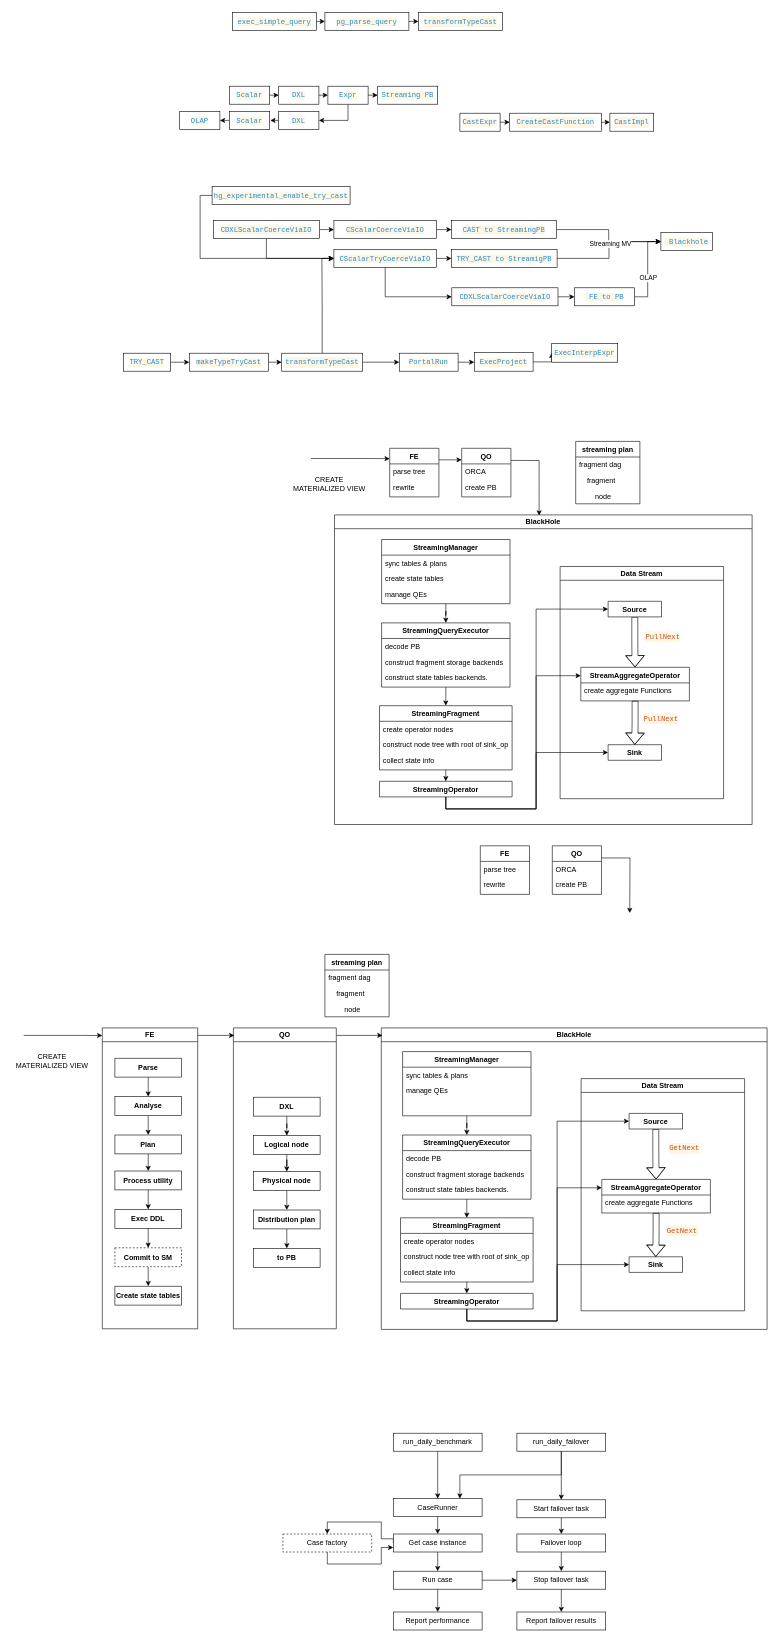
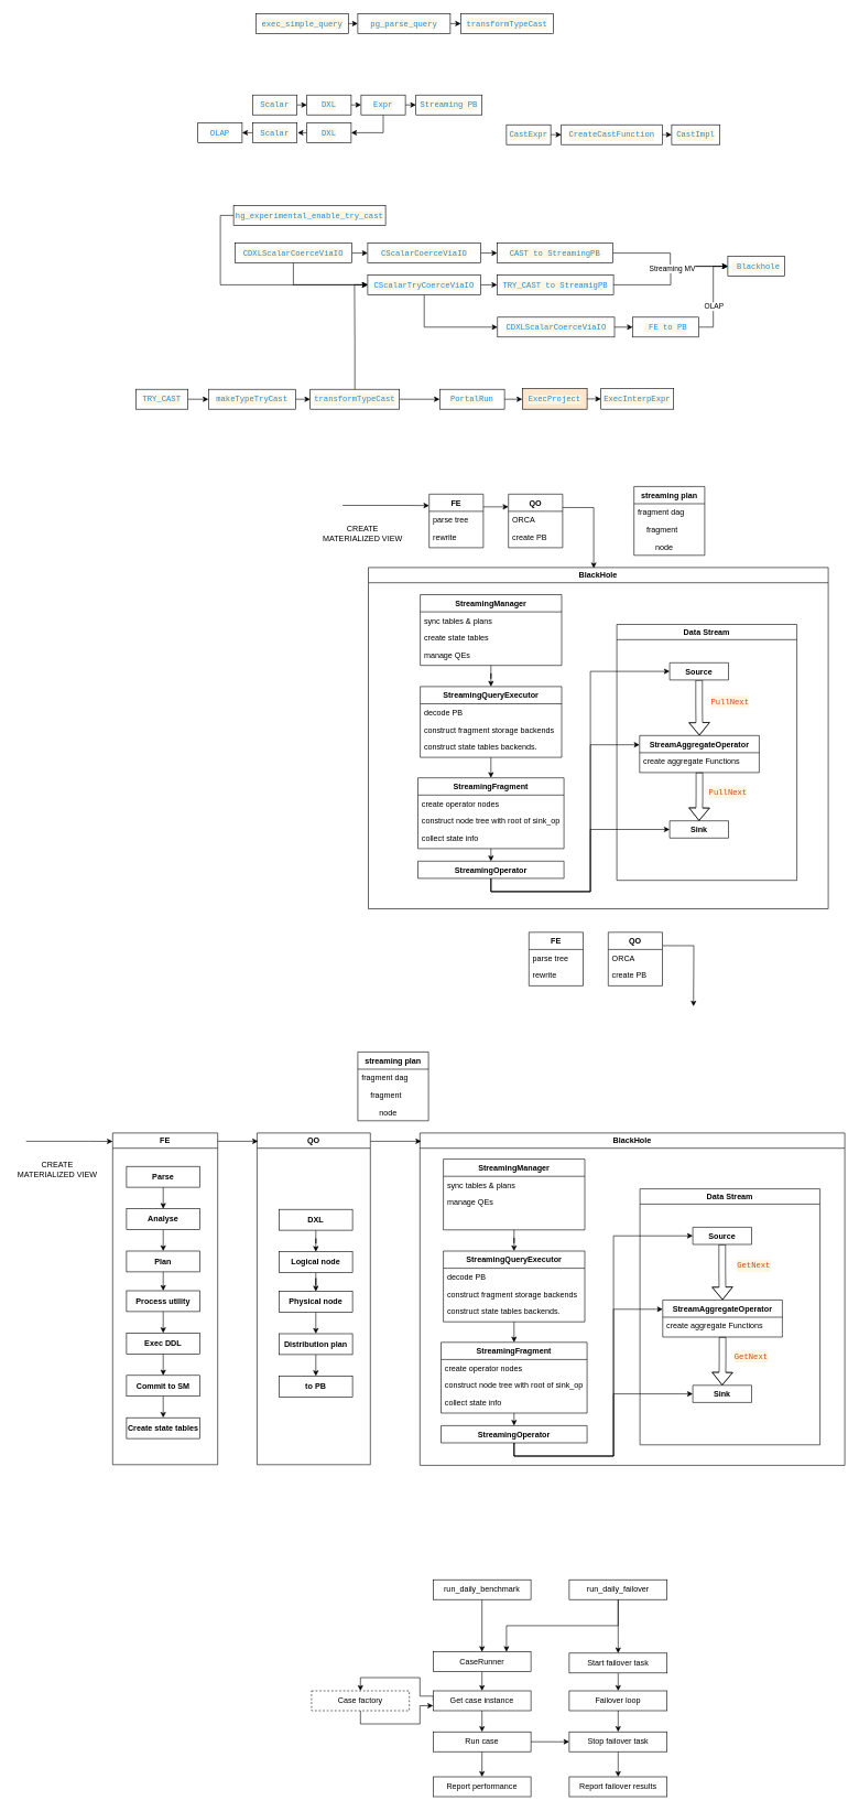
- <mxCell id="52" value="&lt;div style=&quot;color: rgb(101, 123, 131); background-color: rgb(253, 246, 227); font-family: Menlo, Monaco, &amp;quot;Courier New&amp;quot;, monospace; line-height: 18px;&quot;&gt;&lt;p style=&quot;margin: 0px; font-variant-numeric: normal; font-variant-east-asian: normal; font-stretch: normal; font-size: 11px; line-height: normal; font-family: Menlo; color: rgb(159, 160, 28); text-align: start;&quot; class=&quot;p1&quot;&gt;&lt;span style=&quot;color: rgb(38, 139, 210); font-family: Menlo, Monaco, &amp;quot;Courier New&amp;quot;, monospace; font-size: 12px; text-align: center;&quot;&gt;ExecInterpExpr&lt;/span&gt;&lt;br&gt;&lt;/p&gt;&lt;/div&gt;" style="rounded=0;whiteSpace=wrap;html=1;" vertex="1" parent="1"><mxGeometry x="919" y="572" width="110" height="31" as="geometry" /></mxCell>
+ <mxCell id="52" value="&lt;div style=&quot;color: rgb(101, 123, 131); background-color: rgb(253, 246, 227); font-family: Menlo, Monaco, &amp;quot;Courier New&amp;quot;, monospace; line-height: 18px;&quot;&gt;&lt;p style=&quot;margin: 0px; font-variant-numeric: normal; font-variant-east-asian: normal; font-stretch: normal; font-size: 11px; line-height: normal; font-family: Menlo; color: rgb(159, 160, 28); text-align: start;&quot; class=&quot;p1&quot;&gt;&lt;span style=&quot;color: rgb(38, 139, 210); font-family: Menlo, Monaco, &amp;quot;Courier New&amp;quot;, monospace; font-size: 12px; text-align: center;&quot;&gt;ExecInterpExpr&lt;/span&gt;&lt;br&gt;&lt;/p&gt;&lt;/div&gt;" style="rounded=0;whiteSpace=wrap;html=1;" vertex="1" parent="1"><mxGeometry x="909" y="587" width="110" height="31" as="geometry" /></mxCell>
- <mxCell id="51" value="&lt;div style=&quot;color: rgb(101, 123, 131); background-color: rgb(253, 246, 227); font-family: Menlo, Monaco, &amp;quot;Courier New&amp;quot;, monospace; line-height: 18px;&quot;&gt;&lt;p style=&quot;margin: 0px; font-variant-numeric: normal; font-variant-east-asian: normal; font-stretch: normal; font-size: 11px; line-height: normal; font-family: Menlo; color: rgb(159, 160, 28); text-align: start;&quot; class=&quot;p1&quot;&gt;&lt;span style=&quot;color: rgb(38, 139, 210); font-family: Menlo, Monaco, &amp;quot;Courier New&amp;quot;, monospace; font-size: 12px; text-align: center;&quot;&gt;ExecProject&lt;/span&gt;&lt;br&gt;&lt;/p&gt;&lt;/div&gt;" style="rounded=0;whiteSpace=wrap;html=1;" vertex="1" parent="1"><mxGeometry x="790" y="587" width="98" height="31" as="geometry" /></mxCell>
+ <mxCell id="51" value="&lt;div style=&quot;color: rgb(101, 123, 131); background-color: rgb(253, 246, 227); font-family: Menlo, Monaco, &amp;quot;Courier New&amp;quot;, monospace; line-height: 18px;&quot;&gt;&lt;p style=&quot;margin: 0px; font-variant-numeric: normal; font-variant-east-asian: normal; font-stretch: normal; font-size: 11px; line-height: normal; font-family: Menlo; color: rgb(159, 160, 28); text-align: start;&quot; class=&quot;p1&quot;&gt;&lt;span style=&quot;color: rgb(38, 139, 210); font-family: Menlo, Monaco, &amp;quot;Courier New&amp;quot;, monospace; font-size: 12px; text-align: center;&quot;&gt;ExecProject&lt;/span&gt;&lt;br&gt;&lt;/p&gt;&lt;/div&gt;" style="rounded=0;whiteSpace=wrap;html=1;fillColor=#ffe6cc;" vertex="1" parent="1"><mxGeometry x="790" y="587" width="98" height="31" as="geometry" /></mxCell>
- <mxCell id="172" value="&lt;span style=&quot;font-weight: 700;&quot;&gt;Commit to SM&lt;/span&gt;" style="rounded=0;whiteSpace=wrap;html=1;dashed=1;" vertex="1" parent="159"><mxGeometry x="21" y="366.5" width="111" height="31.5" as="geometry" /></mxCell>
+ <mxCell id="172" value="&lt;span style=&quot;font-weight: 700;&quot;&gt;Commit to SM&lt;/span&gt;" style="rounded=0;whiteSpace=wrap;html=1;" vertex="1" parent="159"><mxGeometry x="21" y="366.5" width="111" height="31.5" as="geometry" /></mxCell>
